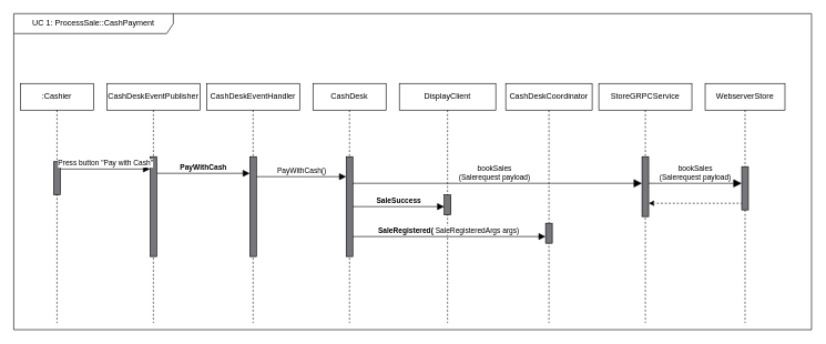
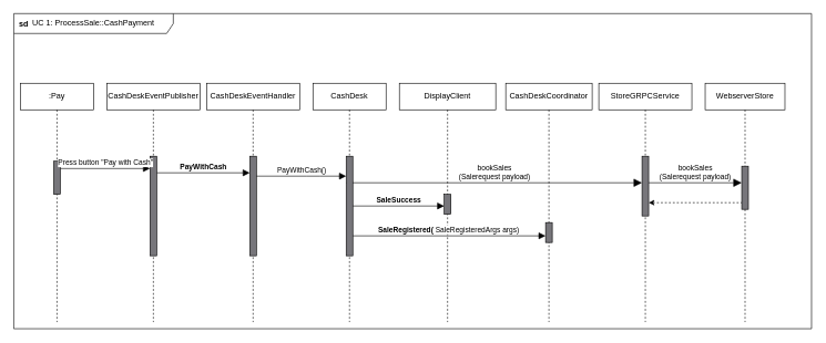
+ <mxCell id="3" value="sd" style="text;align=center;fontStyle=1;verticalAlign=middle;spacingLeft=3;spacingRight=3;strokeColor=none;rotatable=0;points=[[0,0.5],[1,0.5]];portConstraint=eastwest;" parent="1" vertex="1"><mxGeometry x="20" y="22" width="30" height="26" as="geometry" /></mxCell>
- <mxCell id="20" value="&lt;div&gt;:Cashier&lt;/div&gt;" style="shape=umlLifeline;perimeter=lifelinePerimeter;whiteSpace=wrap;html=1;container=1;collapsible=0;recursiveResize=0;outlineConnect=0;" parent="1" vertex="1"><mxGeometry x="30" y="125" width="110" height="360" as="geometry" /></mxCell>
+ <mxCell id="20" value="&lt;div&gt;:Pay&lt;/div&gt;" style="shape=umlLifeline;perimeter=lifelinePerimeter;whiteSpace=wrap;html=1;container=1;collapsible=0;recursiveResize=0;outlineConnect=0;" parent="1" vertex="1"><mxGeometry x="30" y="125" width="110" height="360" as="geometry" /></mxCell>
